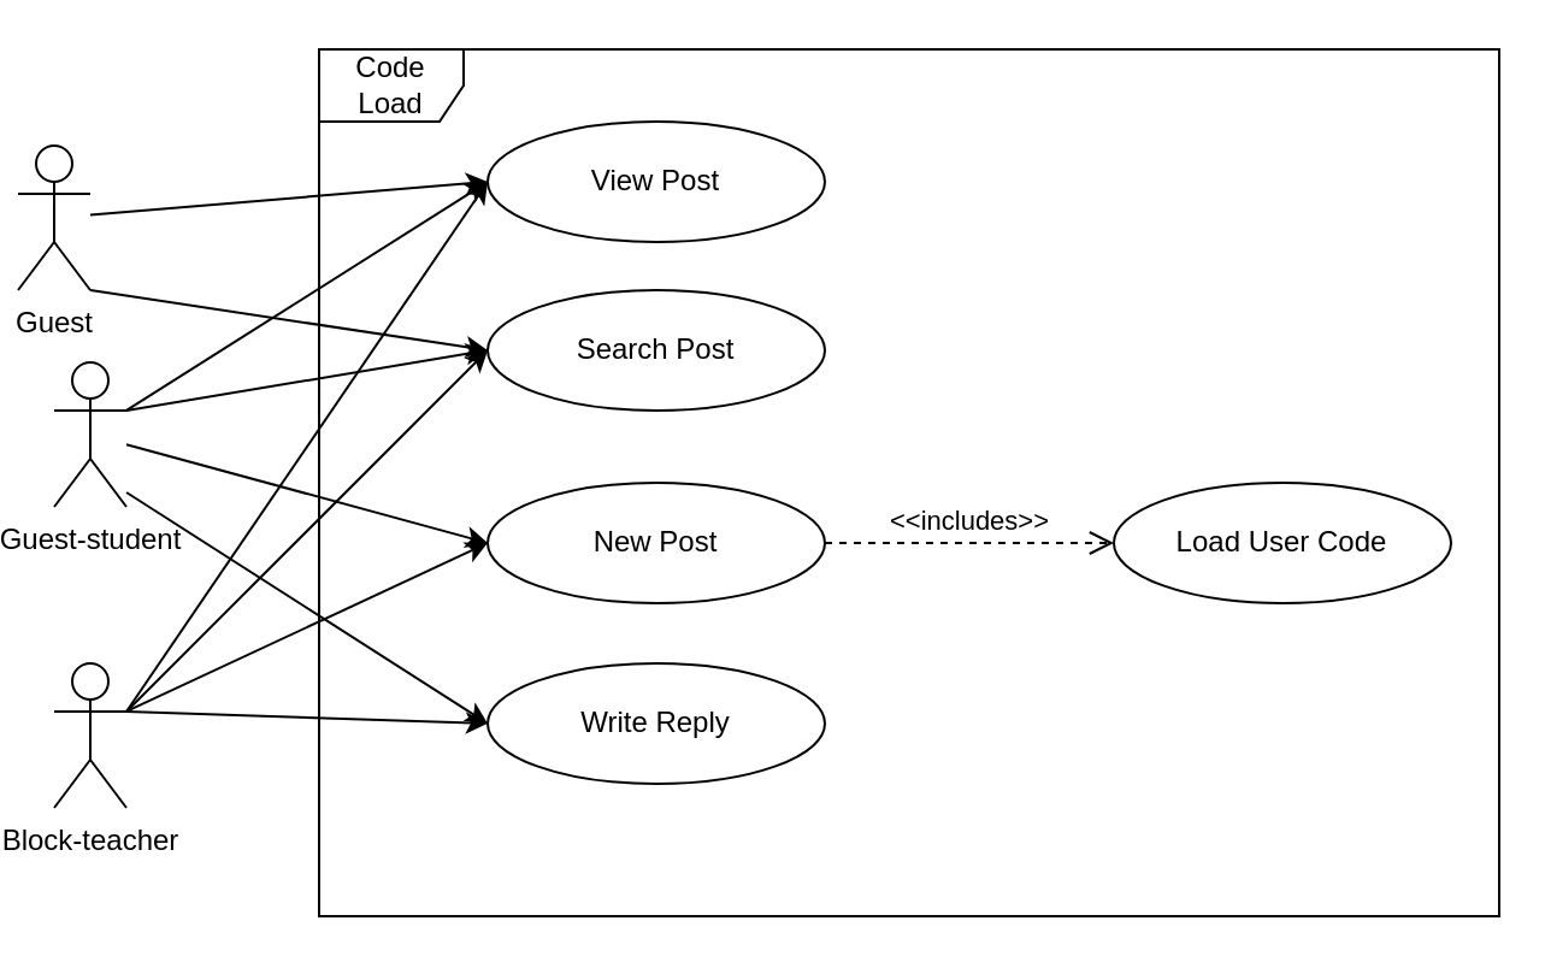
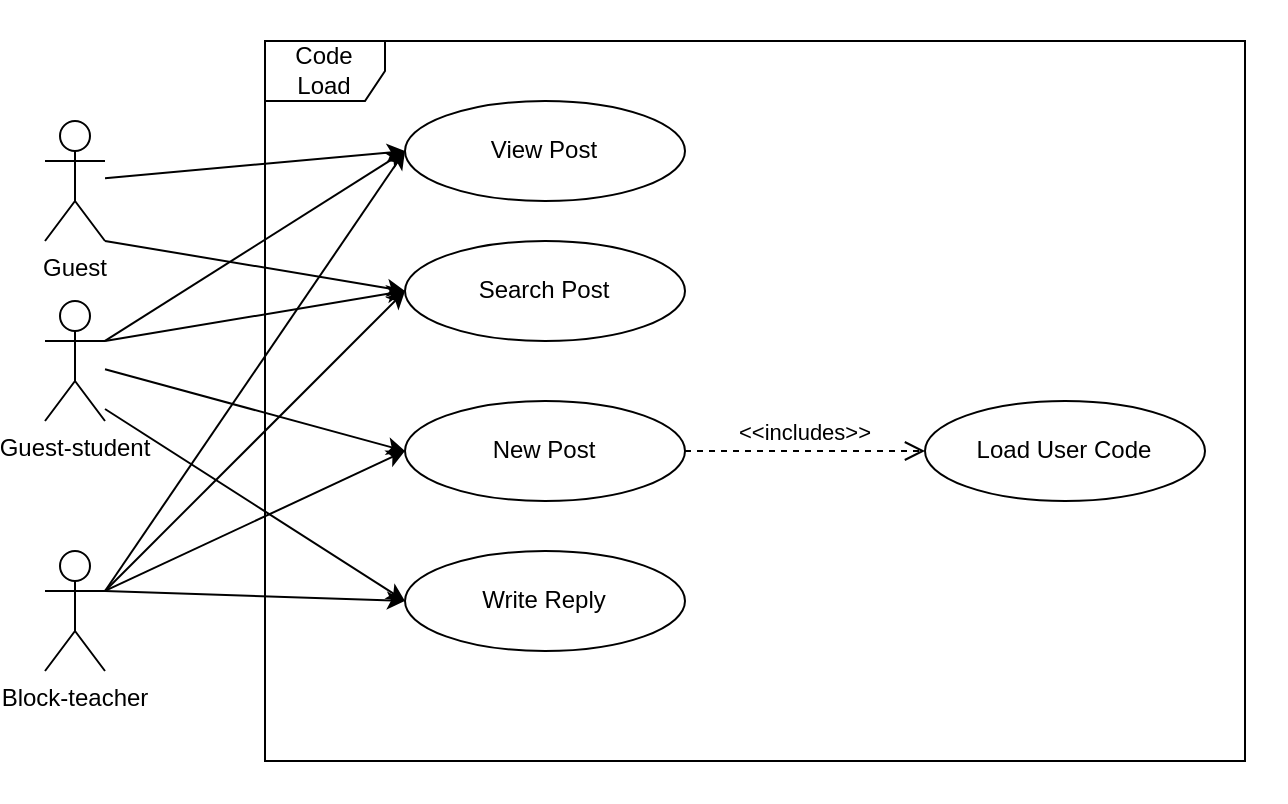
- <mxCell id="2" value="Guest" style="shape=umlActor;verticalLabelPosition=bottom;labelBackgroundColor=#ffffff;verticalAlign=top;html=1;" parent="1" vertex="1"><mxGeometry x="5" y="60" width="30" height="60" as="geometry" /></mxCell>
+ <mxCell id="2" value="Guest" style="shape=umlActor;verticalLabelPosition=bottom;labelBackgroundColor=#ffffff;verticalAlign=top;html=1;" parent="1" vertex="1"><mxGeometry x="20" y="60" width="30" height="60" as="geometry" /></mxCell>
